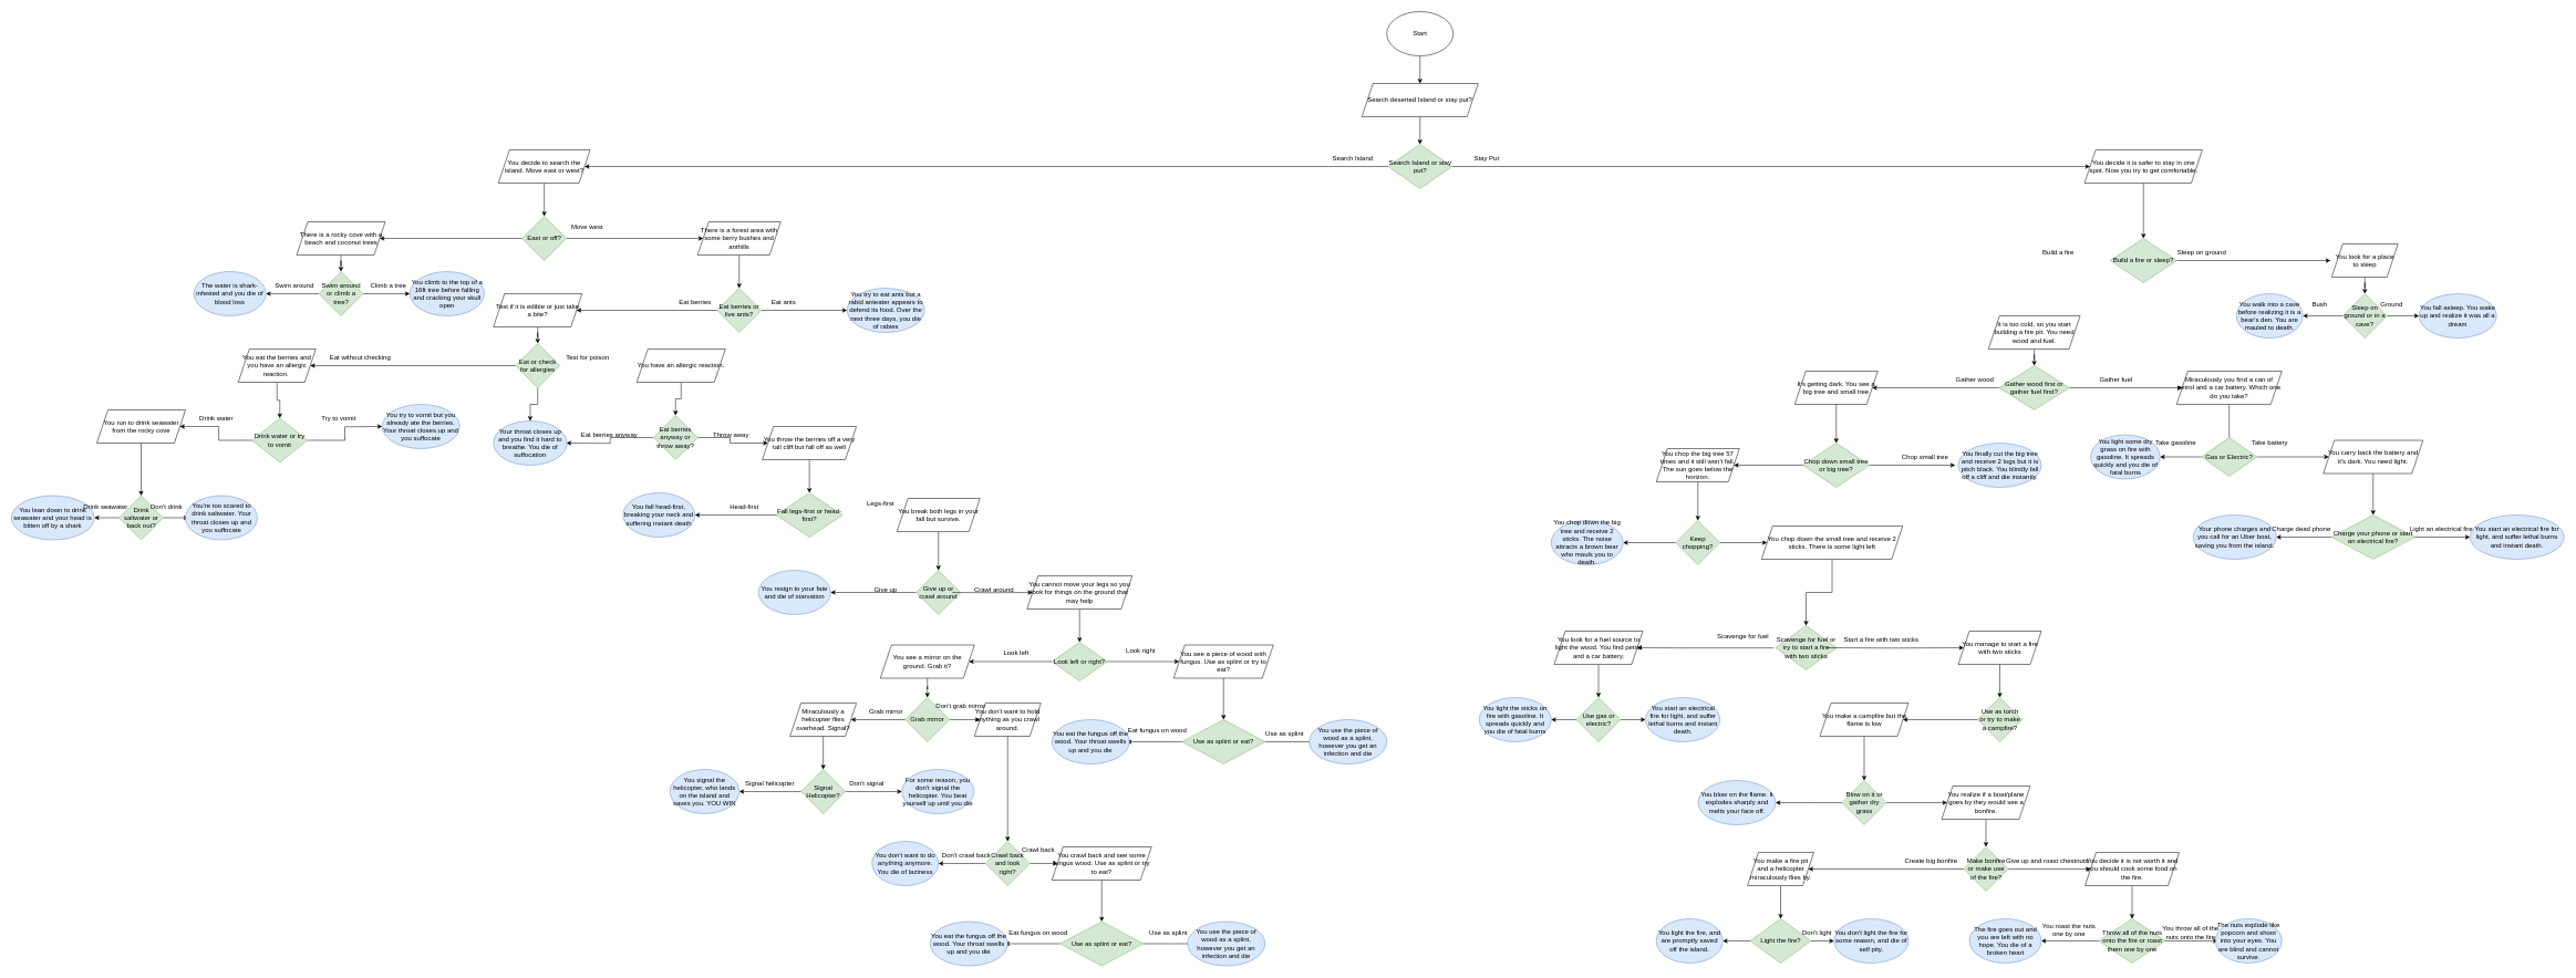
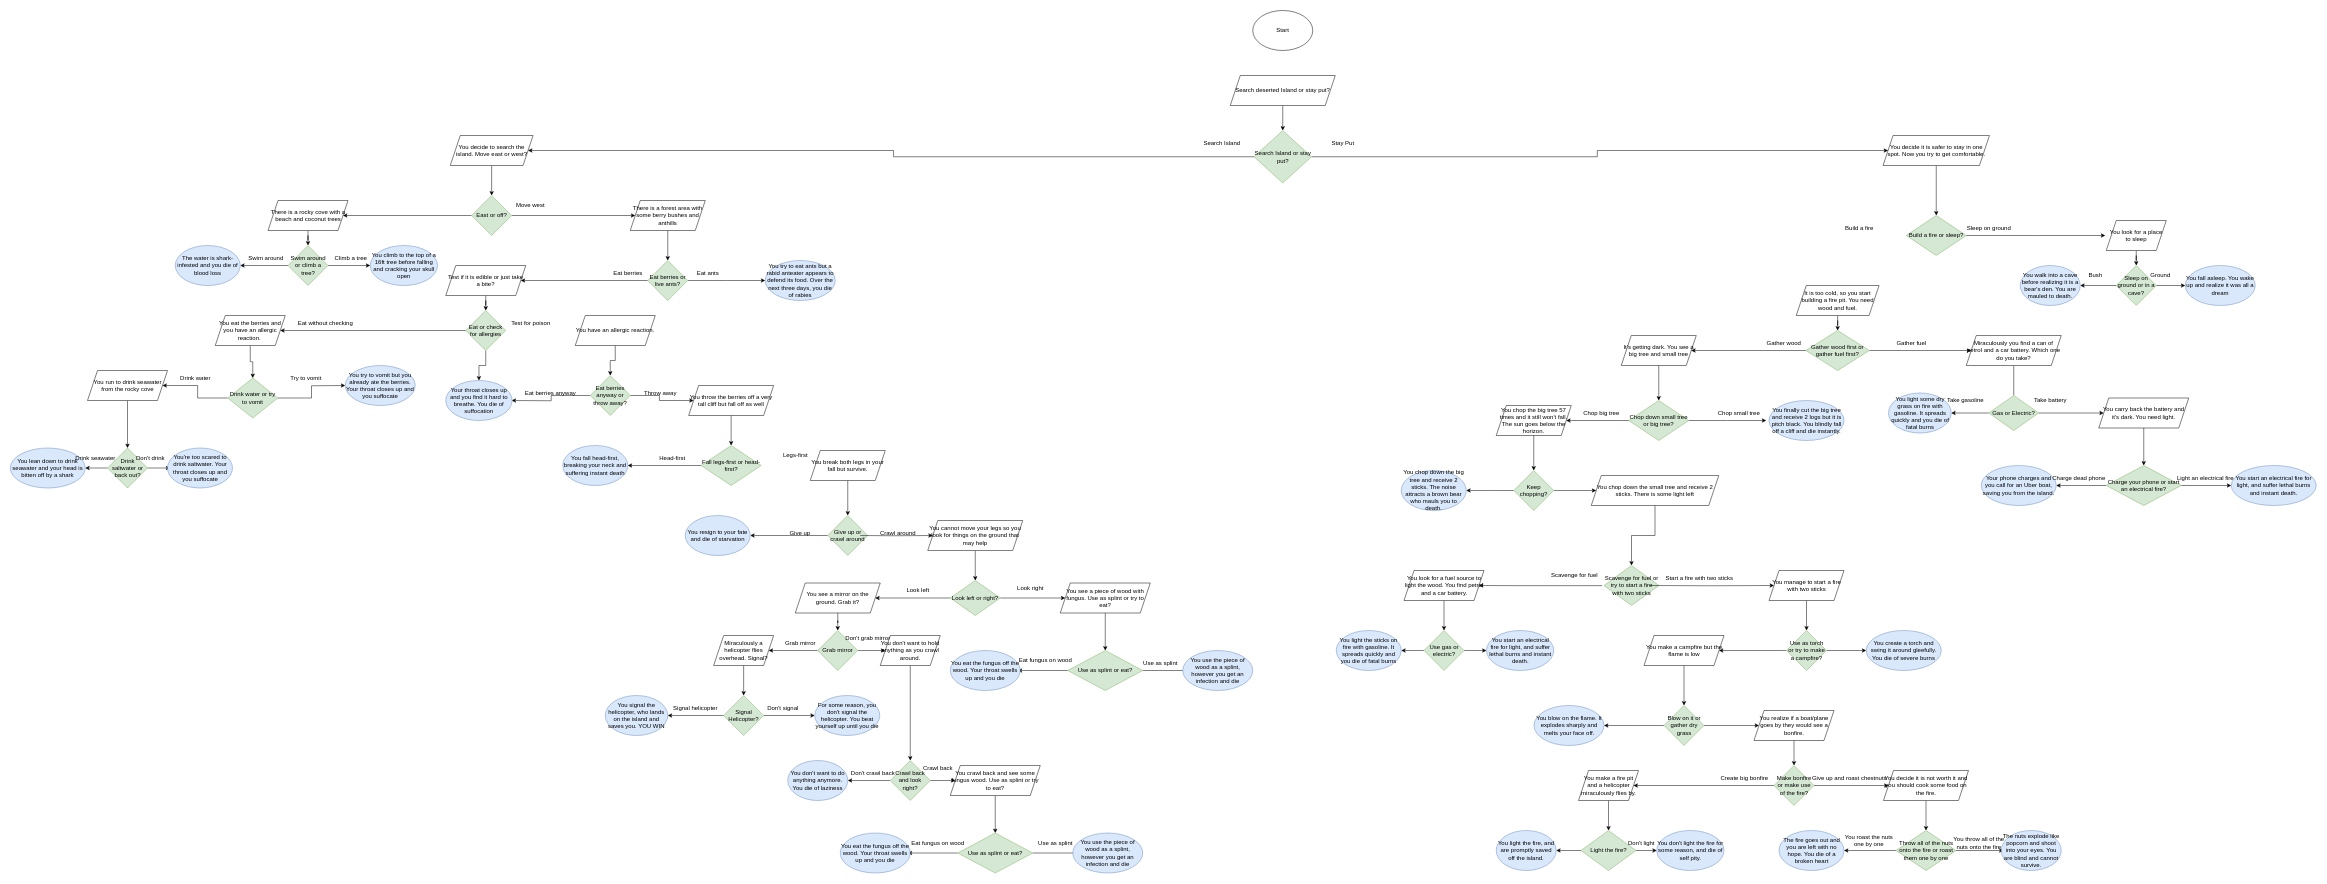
- <mxCell id="2" value="" style="edgeStyle=orthogonalEdgeStyle;rounded=0;orthogonalLoop=1;jettySize=auto;html=1;" parent="1" source="3" target="5" edge="1"><mxGeometry relative="1" as="geometry" /></mxCell>
- <mxCell id="12" value="Search Island or stay put?" style="rhombus;whiteSpace=wrap;html=1;fillColor=#d5e8d4;strokeColor=#82b366;" parent="1" vertex="1"><mxGeometry x="2507.5" y="260" width="115" height="80" as="geometry" /></mxCell>
+ <mxCell id="12" value="Search Island or stay put?" style="rhombus;whiteSpace=wrap;html=1;fillColor=#d5e8d4;strokeColor=#82b366;" parent="1" vertex="1"><mxGeometry x="2507.5" y="260" width="115" height="105" as="geometry" /></mxCell>
+ <mxCell id="35" value="Chop big tree" style="text;html=1;align=center;verticalAlign=middle;resizable=0;points=[];autosize=1;strokeColor=none;fillColor=none;" parent="1" vertex="1"><mxGeometry x="3152" y="810" width="100" height="30" as="geometry" /></mxCell>
+ <mxCell id="119" value="" style="edgeStyle=orthogonalEdgeStyle;rounded=0;orthogonalLoop=1;jettySize=auto;html=1;" parent="1" source="120" target="157" edge="1"><mxGeometry relative="1" as="geometry" /></mxCell>
+ <mxCell id="157" value="You create a torch and swing it around gleefully. You die of severe burns" style="ellipse;whiteSpace=wrap;html=1;fillColor=#dae8fc;strokeColor=#6c8ebf;" parent="1" vertex="1"><mxGeometry x="3732" y="1260" width="150" height="80" as="geometry" /></mxCell>
